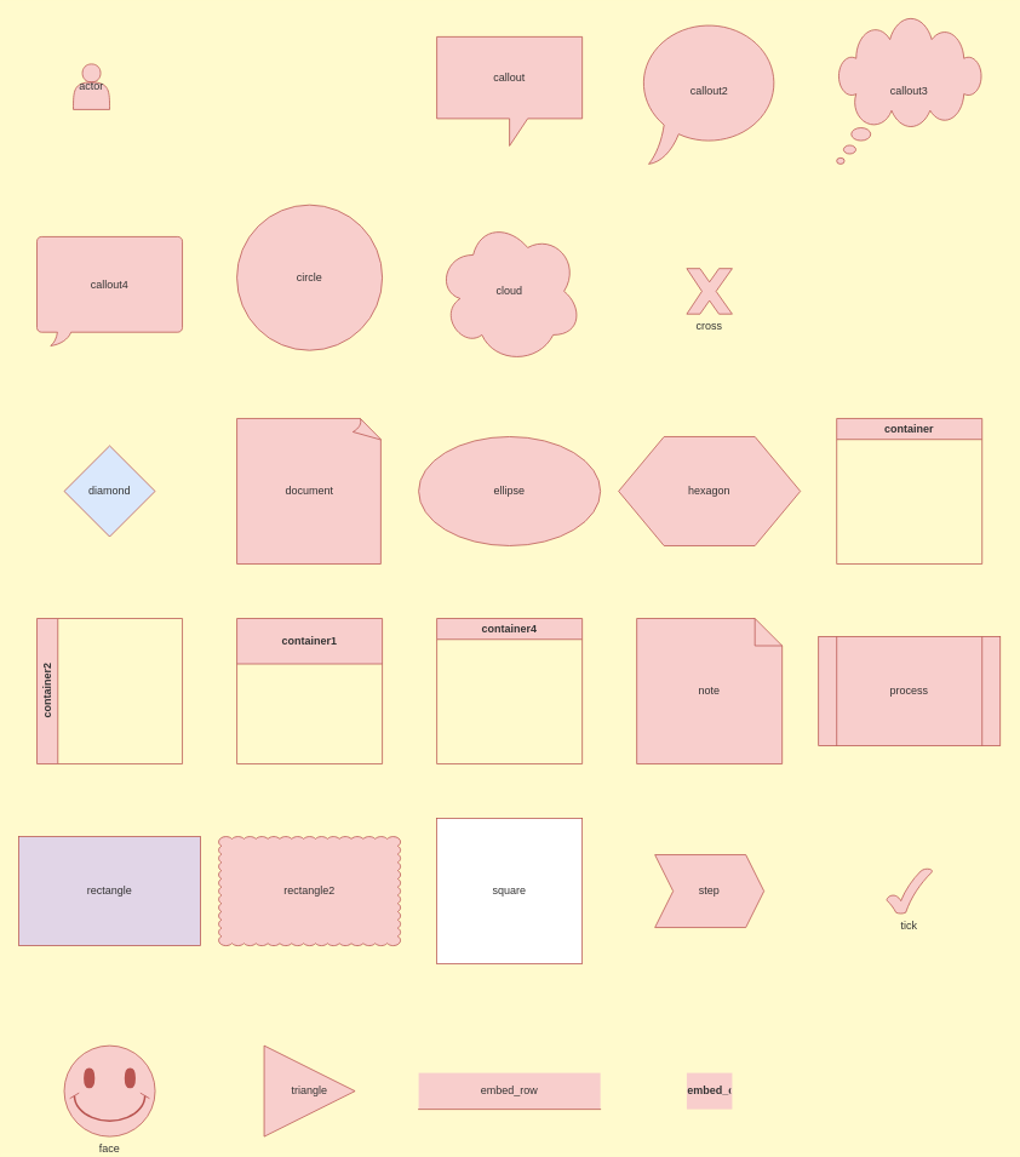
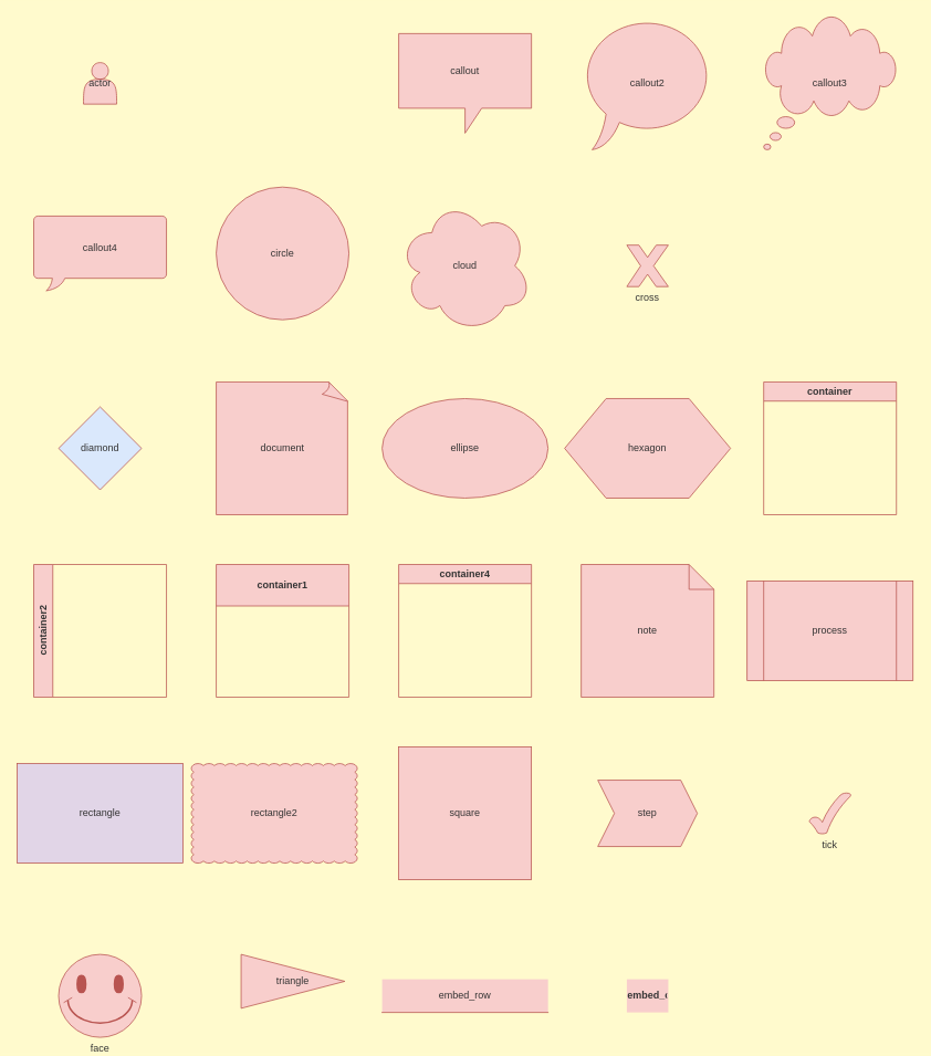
- <mxCell id="2" value="actor" style="shape=actor;whiteSpace=wrap;html=1;fillColor=#f8cecc;strokeColor=#b85450;fontColor=#333333" vertex="1" parent="1"><mxGeometry x="80" y="70" width="40" height="50" as="geometry" /></mxCell>
+ <mxCell id="2" value="actor" style="shape=actor;whiteSpace=wrap;html=1;fillColor=#f8cecc;strokeColor=#b85450;fontColor=#333333" vertex="1" parent="1"><mxGeometry x="100" y="75" width="40" height="50" as="geometry" /></mxCell>
- <mxCell id="6" value="callout4" style="shape=mxgraph.basic.roundRectCallout;dx=30;dy=15;size=5;boundedLbl=1;;whiteSpace=wrap;html=1;fillColor=#f8cecc;strokeColor=#b85450;fontColor=#333333" vertex="1" parent="1"><mxGeometry x="40" y="260" width="160" height="120" as="geometry" /></mxCell>
+ <mxCell id="6" value="callout4" style="shape=mxgraph.basic.roundRectCallout;dx=30;dy=15;size=5;boundedLbl=1;;whiteSpace=wrap;html=1;fillColor=#f8cecc;strokeColor=#b85450;fontColor=#333333" vertex="1" parent="1"><mxGeometry x="40" y="260" width="160" height="90" as="geometry" /></mxCell>
- <mxCell id="21" value="rectangle2" style="shape=mxgraph.basic.cloud_rect;whiteSpace=wrap;html=1;fillColor=#f8cecc;strokeColor=#b85450;fontColor=#333333" vertex="1" parent="1"><mxGeometry x="240" y="920" width="200" height="120" as="geometry" /></mxCell>
+ <mxCell id="21" value="rectangle2" style="shape=mxgraph.basic.cloud_rect;whiteSpace=wrap;html=1;fillColor=#f8cecc;strokeColor=#b85450;fontColor=#333333" vertex="1" parent="1"><mxGeometry x="230" y="920" width="200" height="120" as="geometry" /></mxCell>
- <mxCell id="22" value="square" style="whiteSpace=wrap;html=1;fillColor=#ffffff;strokeColor=#b85450;fontColor=#333333;" vertex="1" parent="1"><mxGeometry x="480" y="900" width="160" height="160" as="geometry" /></mxCell>
+ <mxCell id="22" value="square" style="whiteSpace=wrap;html=1;fillColor=#f8cecc;strokeColor=#b85450;fontColor=#333333" vertex="1" parent="1"><mxGeometry x="480" y="900" width="160" height="160" as="geometry" /></mxCell>
- <mxCell id="26" value="triangle" style="triangle;whiteSpace=wrap;html=1;fillColor=#f8cecc;strokeColor=#b85450;fontColor=#333333" vertex="1" parent="1"><mxGeometry x="290" y="1150" width="100" height="100" as="geometry" /></mxCell>
+ <mxCell id="26" value="triangle" style="triangle;whiteSpace=wrap;html=1;fillColor=#f8cecc;strokeColor=#b85450;fontColor=#333333" vertex="1" parent="1"><mxGeometry x="290" y="1150" width="125" height="65" as="geometry" /></mxCell>
